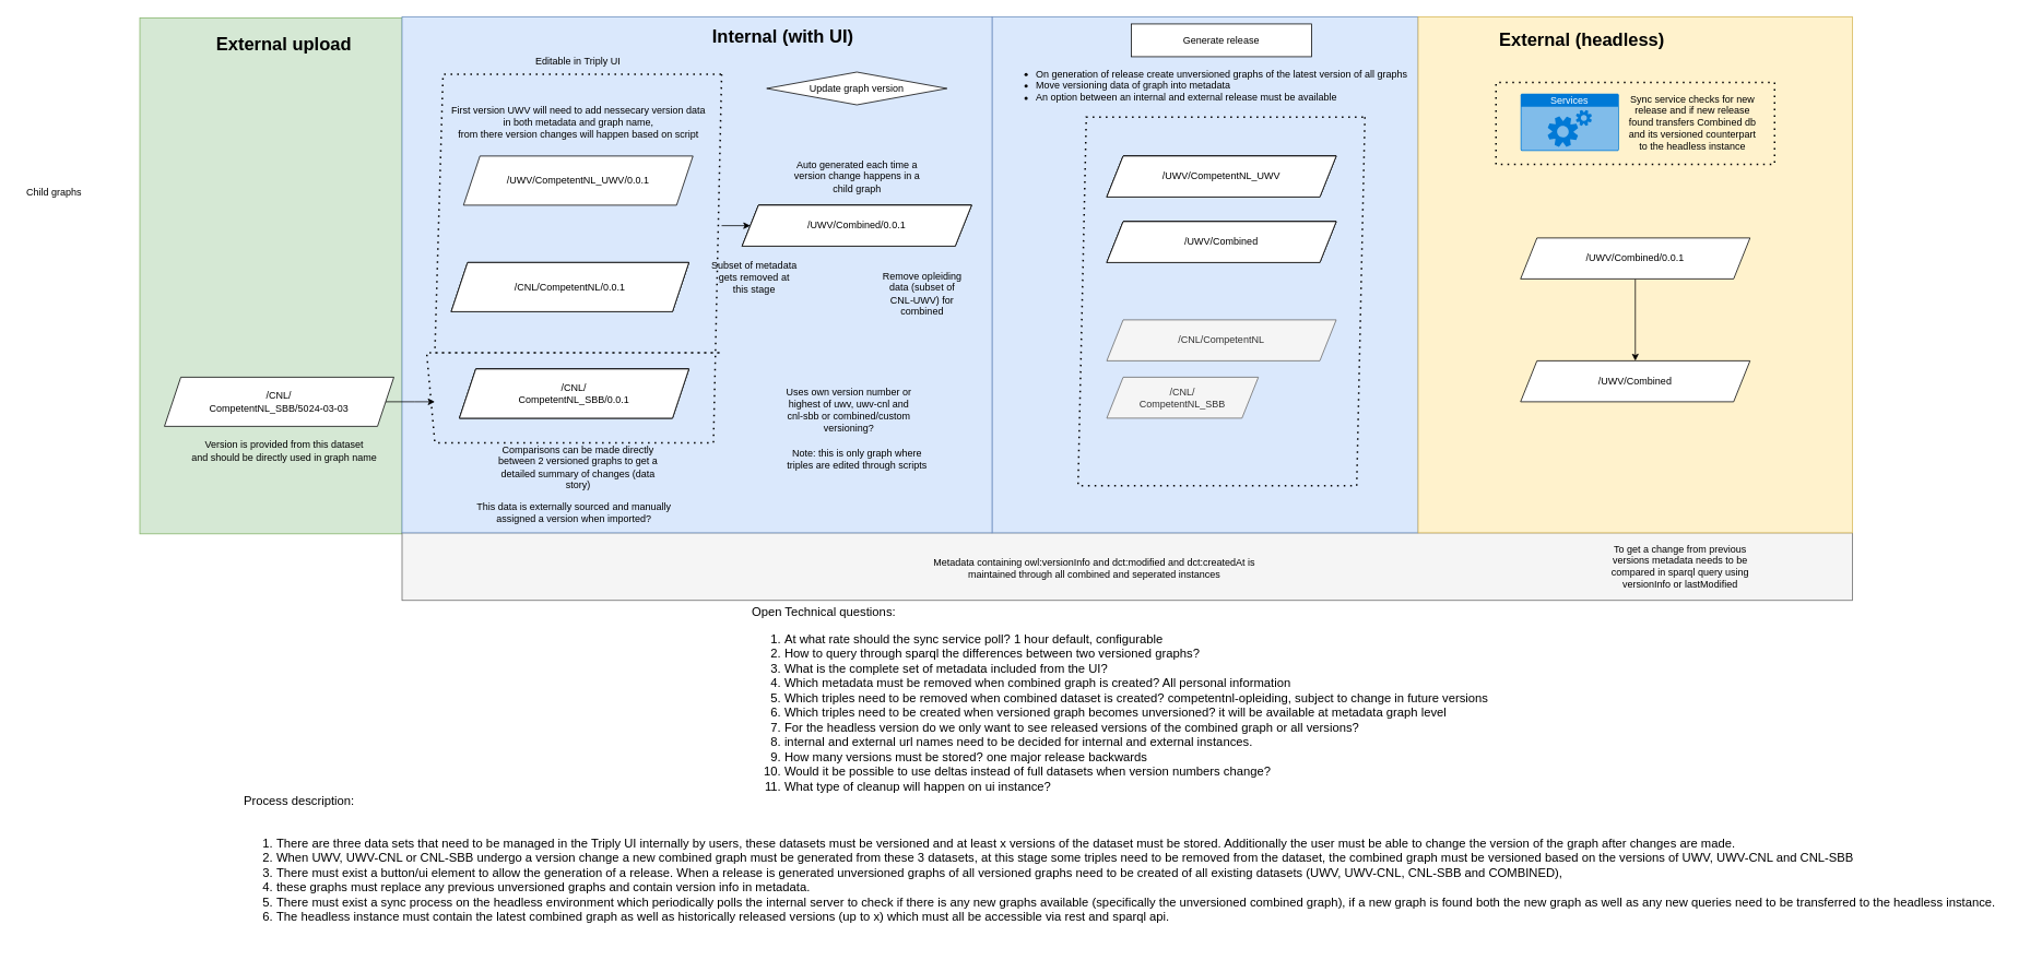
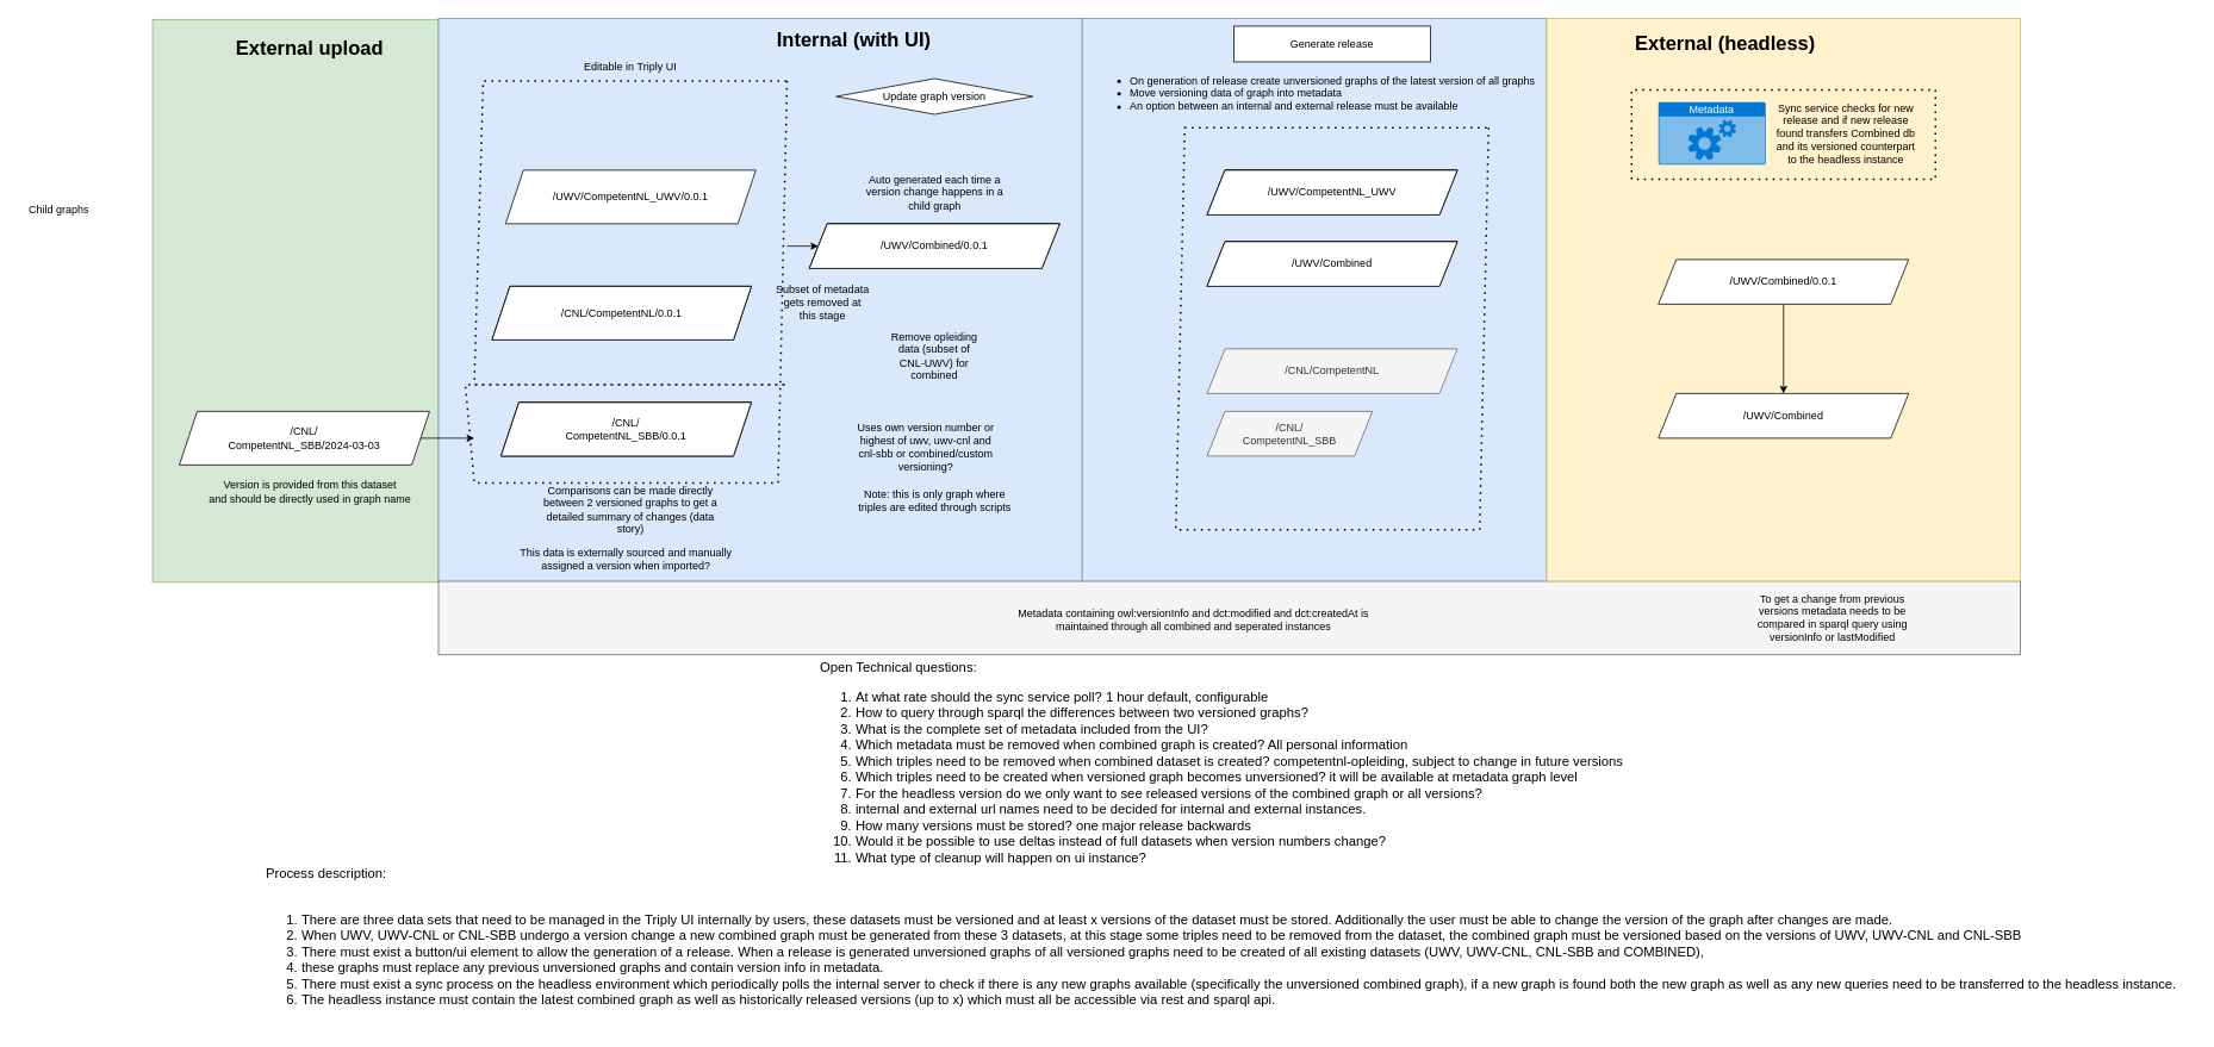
- <mxCell id="34" value="Services" style="html=1;whiteSpace=wrap;strokeColor=none;fillColor=#0079D6;labelPosition=center;verticalLabelPosition=middle;verticalAlign=top;align=center;fontSize=12;outlineConnect=0;spacingTop=-6;fontColor=#FFFFFF;sketch=0;shape=mxgraph.sitemap.services;" vertex="1" parent="1"><mxGeometry x="1855" y="113.75" width="120" height="70" as="geometry" /></mxCell>
+ <mxCell id="34" value="Metadata" style="html=1;whiteSpace=wrap;strokeColor=none;fillColor=#0079D6;labelPosition=center;verticalLabelPosition=middle;verticalAlign=top;align=center;fontSize=12;outlineConnect=0;spacingTop=-6;fontColor=#FFFFFF;sketch=0;shape=mxgraph.sitemap.services;" vertex="1" parent="1"><mxGeometry x="1855" y="113.75" width="120" height="70" as="geometry" /></mxCell>
- <mxCell id="45" value="First version UWV will need to add nessecary version data &lt;br&gt;in both metadata and graph name, &lt;br&gt;from there version changes will happen based on script" style="text;html=1;align=center;verticalAlign=middle;resizable=0;points=[];autosize=1;strokeColor=none;fillColor=none;" vertex="1" parent="1"><mxGeometry x="540" y="118.75" width="330" height="60" as="geometry" /></mxCell>
- <mxCell id="22" value="Remove opleiding data (subset of CNL-UWV) for combined" style="text;html=1;strokeColor=none;fillColor=none;align=center;verticalAlign=middle;whiteSpace=wrap;rounded=0;" vertex="1" parent="1"><mxGeometry x="1070" y="330" width="110" height="55" as="geometry" /></mxCell>
+ <mxCell id="22" value="Remove opleiding data (subset of CNL-UWV) for combined" style="text;html=1;strokeColor=none;fillColor=none;align=center;verticalAlign=middle;whiteSpace=wrap;rounded=0;" vertex="1" parent="1"><mxGeometry x="990" y="370" width="110" height="55" as="geometry" /></mxCell>
- <mxCell id="42" value="/CNL/&lt;br&gt;CompetentNL_SBB/5024-03-03" style="shape=parallelogram;perimeter=parallelogramPerimeter;whiteSpace=wrap;html=1;fixedSize=1;" vertex="1" parent="1"><mxGeometry x="200" y="460" width="280" height="60" as="geometry" /></mxCell>
+ <mxCell id="42" value="/CNL/&lt;br&gt;CompetentNL_SBB/2024-03-03" style="shape=parallelogram;perimeter=parallelogramPerimeter;whiteSpace=wrap;html=1;fixedSize=1;" vertex="1" parent="1"><mxGeometry x="200" y="460" width="280" height="60" as="geometry" /></mxCell>
